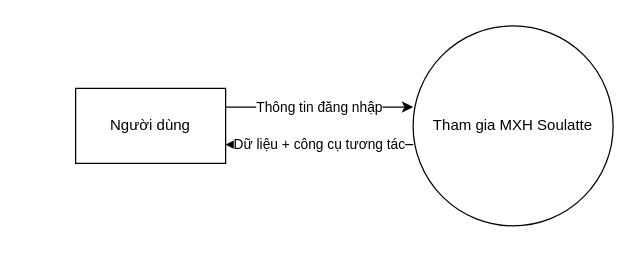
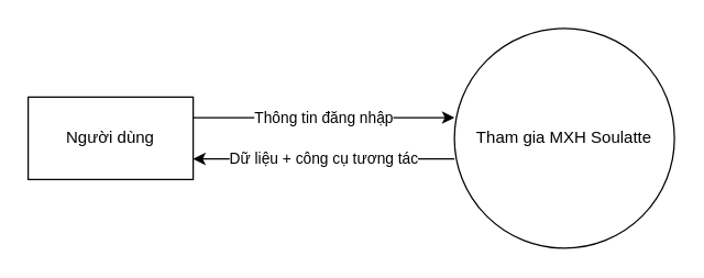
- <mxCell id="4" value="Người dùng" style="rounded=0;whiteSpace=wrap;html=1;" vertex="1" parent="1"><mxGeometry x="60" y="70" width="120" height="60" as="geometry" /></mxCell>
+ <mxCell id="4" value="Người dùng" style="rounded=0;whiteSpace=wrap;html=1;" vertex="1" parent="1"><mxGeometry x="20" y="70" width="120" height="60" as="geometry" /></mxCell>
